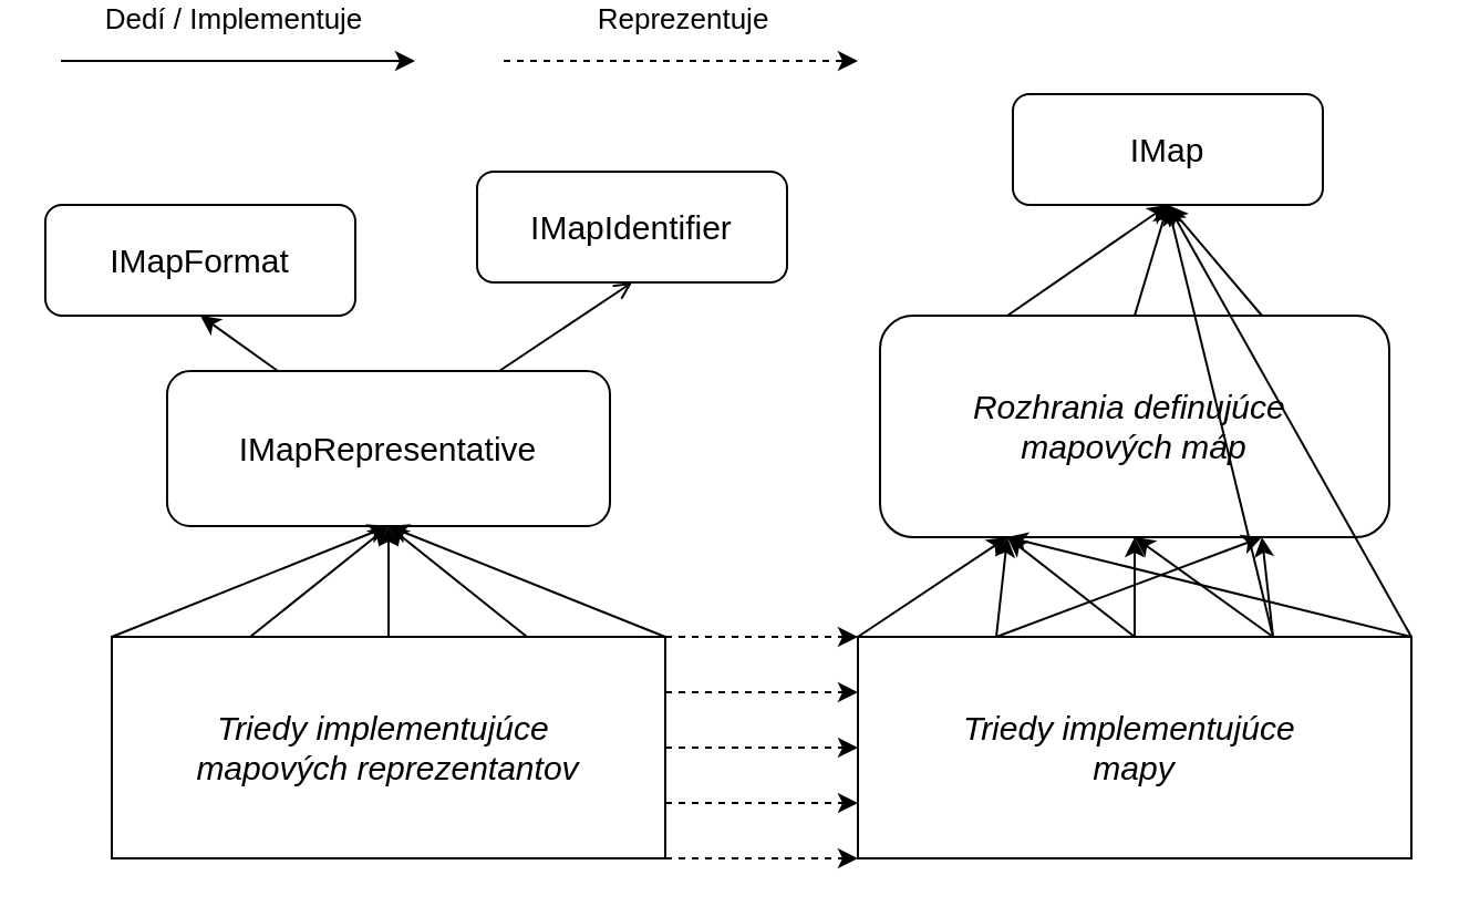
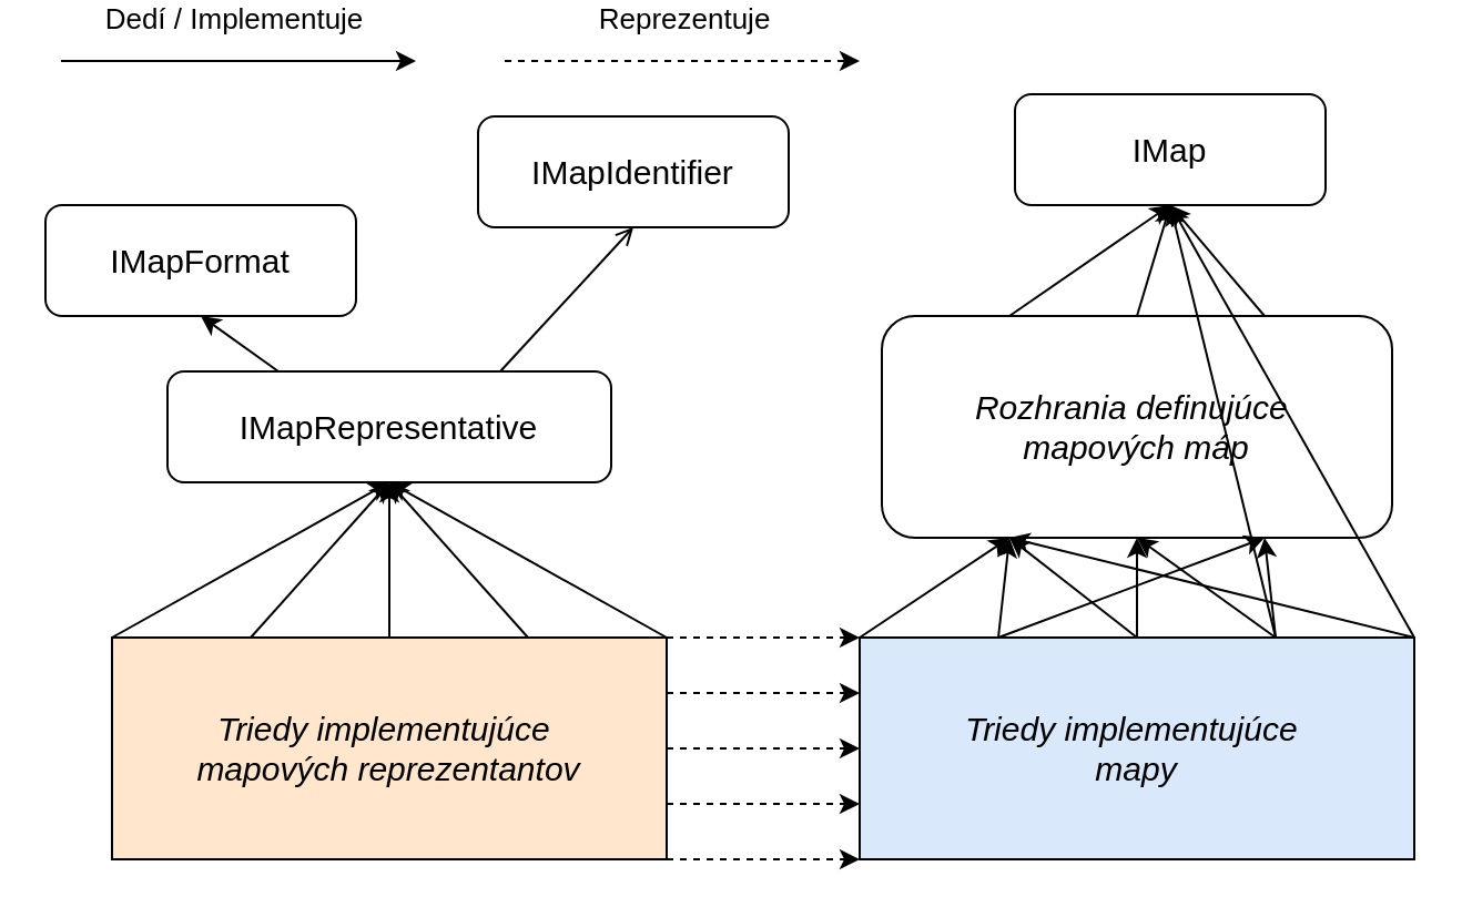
- <mxCell id="3" value="&lt;font style=&quot;font-size: 15px;&quot;&gt;IMapIdentifier&lt;/font&gt;" style="rounded=1;whiteSpace=wrap;html=1;" vertex="1" parent="1"><mxGeometry x="215" y="70" width="140" height="50" as="geometry" /></mxCell>
+ <mxCell id="3" value="&lt;font style=&quot;font-size: 15px;&quot;&gt;IMapIdentifier&lt;/font&gt;" style="rounded=1;whiteSpace=wrap;html=1;" vertex="1" parent="1"><mxGeometry x="215" y="45" width="140" height="50" as="geometry" /></mxCell>
- <mxCell id="5" value="&lt;font style=&quot;font-size: 15px;&quot;&gt;IMapRepresentative&lt;/font&gt;" style="rounded=1;whiteSpace=wrap;html=1;" vertex="1" parent="1"><mxGeometry x="75" y="160" width="200" height="70" as="geometry" /></mxCell>
+ <mxCell id="5" value="&lt;font style=&quot;font-size: 15px;&quot;&gt;IMapRepresentative&lt;/font&gt;" style="rounded=1;whiteSpace=wrap;html=1;" vertex="1" parent="1"><mxGeometry x="75" y="160" width="200" height="50" as="geometry" /></mxCell>
- <mxCell id="12" value="&lt;i&gt;&lt;font style=&quot;font-size: 15px;&quot;&gt;Triedy implementujúce&amp;nbsp;&lt;/font&gt;&lt;/i&gt;&lt;div&gt;&lt;i&gt;&lt;font style=&quot;font-size: 15px;&quot;&gt;mapových r&lt;/font&gt;&lt;/i&gt;&lt;i style=&quot;background-color: initial;&quot;&gt;&lt;font style=&quot;font-size: 15px;&quot;&gt;eprezentantov&lt;/font&gt;&lt;/i&gt;&lt;/div&gt;" style="rounded=0;whiteSpace=wrap;html=1;" vertex="1" parent="1"><mxGeometry x="50" y="280" width="250" height="100" as="geometry" /></mxCell>
+ <mxCell id="12" value="&lt;i&gt;&lt;font style=&quot;font-size: 15px;&quot;&gt;Triedy implementujúce&amp;nbsp;&lt;/font&gt;&lt;/i&gt;&lt;div&gt;&lt;i&gt;&lt;font style=&quot;font-size: 15px;&quot;&gt;mapových r&lt;/font&gt;&lt;/i&gt;&lt;i style=&quot;background-color: initial;&quot;&gt;&lt;font style=&quot;font-size: 15px;&quot;&gt;eprezentantov&lt;/font&gt;&lt;/i&gt;&lt;/div&gt;" style="rounded=0;whiteSpace=wrap;html=1;fillColor=#ffe6cc;" vertex="1" parent="1"><mxGeometry x="50" y="280" width="250" height="100" as="geometry" /></mxCell>
- <mxCell id="28" value="&lt;i&gt;&lt;font style=&quot;font-size: 15px;&quot;&gt;Triedy implementujúce&amp;nbsp;&lt;/font&gt;&lt;/i&gt;&lt;div&gt;&lt;i&gt;&lt;font style=&quot;font-size: 15px;&quot;&gt;mapy&lt;/font&gt;&lt;/i&gt;&lt;/div&gt;" style="rounded=0;whiteSpace=wrap;html=1;" vertex="1" parent="1"><mxGeometry x="387" y="280" width="250" height="100" as="geometry" /></mxCell>
+ <mxCell id="28" value="&lt;i&gt;&lt;font style=&quot;font-size: 15px;&quot;&gt;Triedy implementujúce&amp;nbsp;&lt;/font&gt;&lt;/i&gt;&lt;div&gt;&lt;i&gt;&lt;font style=&quot;font-size: 15px;&quot;&gt;mapy&lt;/font&gt;&lt;/i&gt;&lt;/div&gt;" style="rounded=0;whiteSpace=wrap;html=1;fillColor=#dae8fc;" vertex="1" parent="1"><mxGeometry x="387" y="280" width="250" height="100" as="geometry" /></mxCell>
